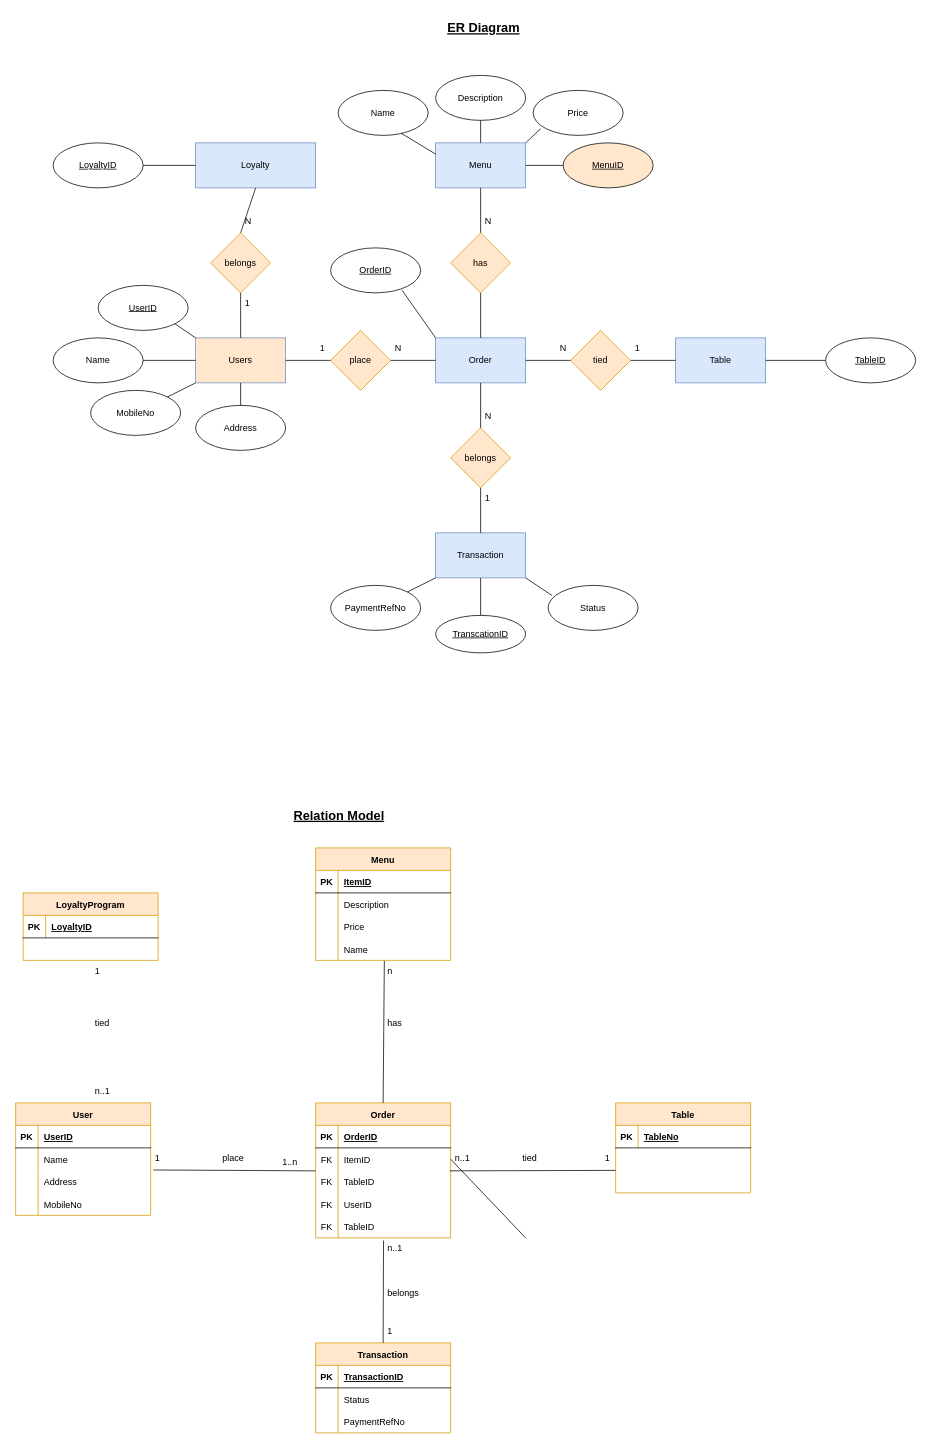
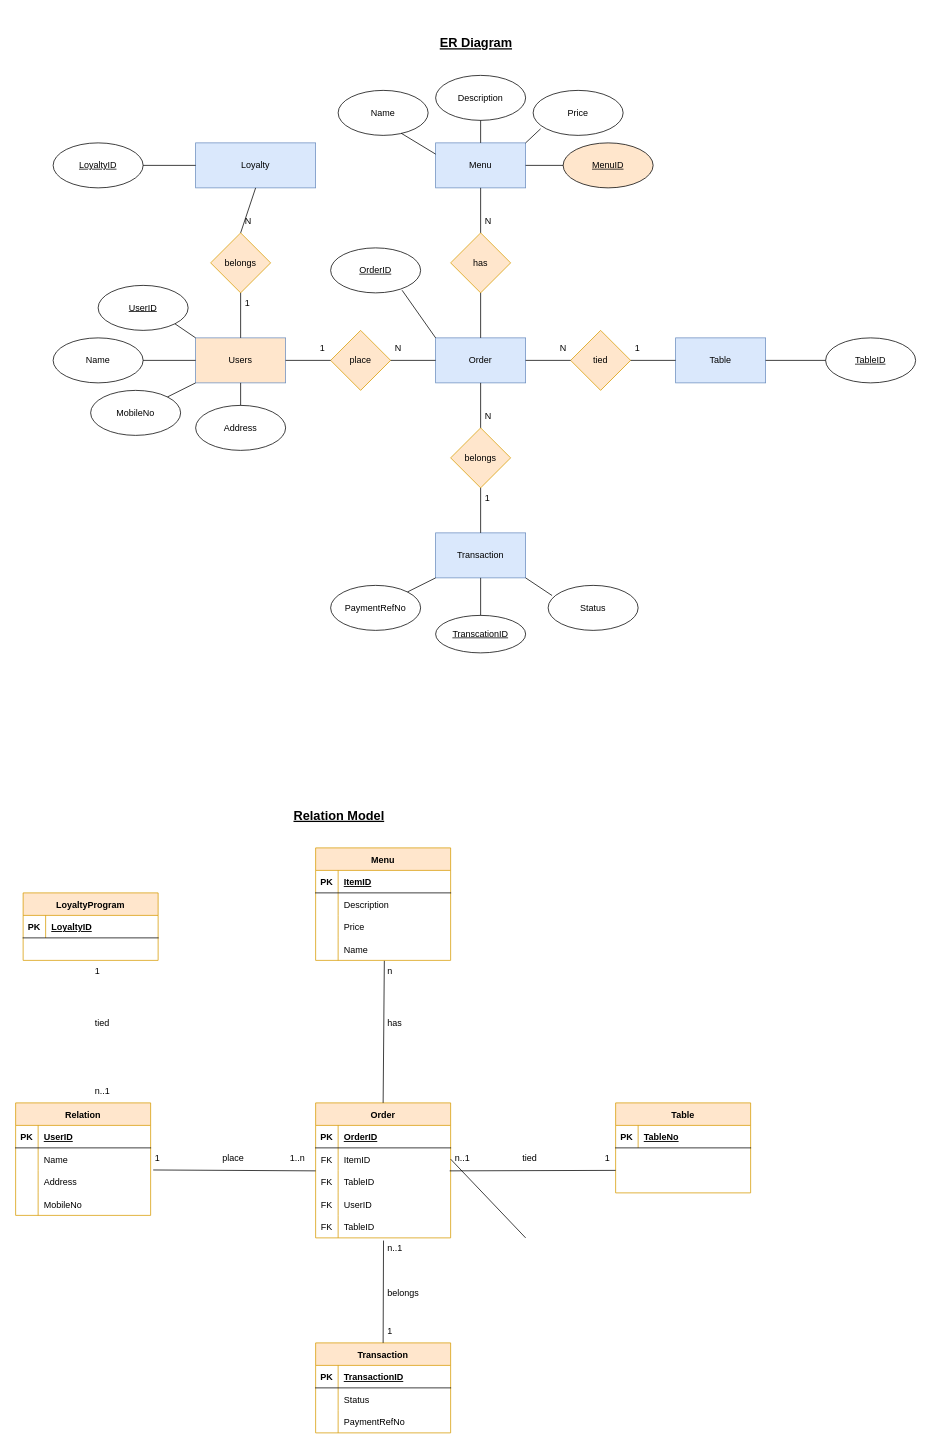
- <mxCell id="72" value="ER Diagram" style="text;strokeColor=none;fillColor=none;spacingLeft=4;spacingRight=4;overflow=hidden;rotatable=0;points=[[0,0.5],[1,0.5]];portConstraint=eastwest;fontSize=17;fontStyle=5" vertex="1" parent="1"><mxGeometry x="590" y="20" width="110" height="30" as="geometry" /></mxCell>
+ <mxCell id="72" value="ER Diagram" style="text;strokeColor=none;fillColor=none;spacingLeft=4;spacingRight=4;overflow=hidden;rotatable=0;points=[[0,0.5],[1,0.5]];portConstraint=eastwest;fontSize=17;fontStyle=5" vertex="1" parent="1"><mxGeometry x="580" y="40" width="110" height="30" as="geometry" /></mxCell>
- <mxCell id="8" value="User" style="shape=table;startSize=30;container=1;collapsible=1;childLayout=tableLayout;fixedRows=1;rowLines=0;fontStyle=1;align=center;resizeLast=1;fillColor=#ffe6cc;strokeColor=#d79b00;" vertex="1" parent="1"><mxGeometry x="20" y="1470" width="180" height="150" as="geometry" /></mxCell>
+ <mxCell id="8" value="Relation" style="shape=table;startSize=30;container=1;collapsible=1;childLayout=tableLayout;fixedRows=1;rowLines=0;fontStyle=1;align=center;resizeLast=1;fillColor=#ffe6cc;strokeColor=#d79b00;" vertex="1" parent="1"><mxGeometry x="20" y="1470" width="180" height="150" as="geometry" /></mxCell>
- <mxCell id="134" value="1..n" style="text;strokeColor=none;fillColor=none;spacingLeft=4;spacingRight=4;overflow=hidden;rotatable=0;points=[[0,0.5],[1,0.5]];portConstraint=eastwest;fontSize=12;labelBackgroundColor=none;labelBorderColor=none;fontColor=none;" vertex="1" parent="1"><mxGeometry x="370" y="1535" width="40" height="30" as="geometry" /></mxCell>
+ <mxCell id="134" value="1..n" style="text;strokeColor=none;fillColor=none;spacingLeft=4;spacingRight=4;overflow=hidden;rotatable=0;points=[[0,0.5],[1,0.5]];portConstraint=eastwest;fontSize=12;labelBackgroundColor=none;labelBorderColor=none;fontColor=none;" vertex="1" parent="1"><mxGeometry x="380" y="1530" width="40" height="30" as="geometry" /></mxCell>
